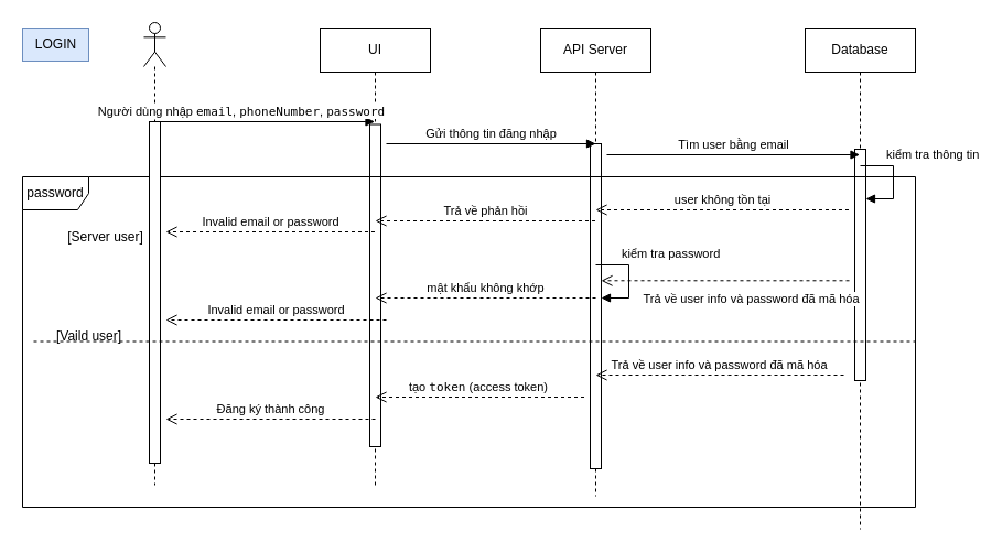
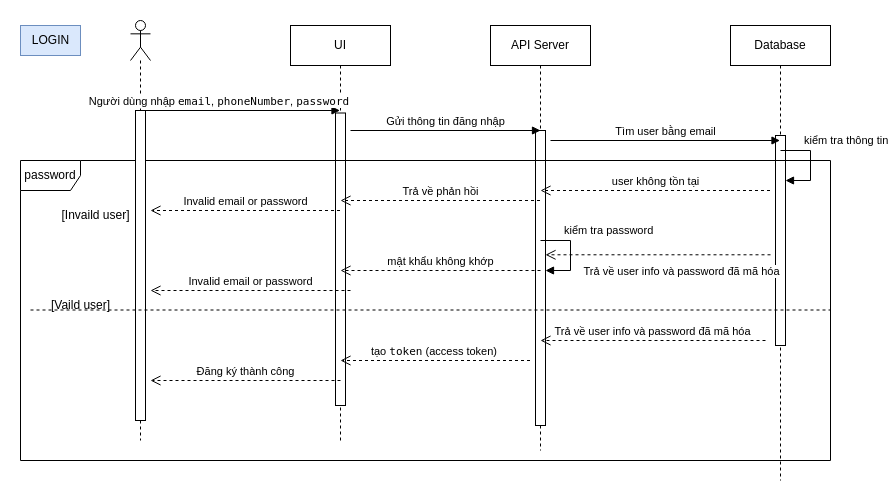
- <mxCell id="14" value="[Server user]" style="text;html=1;align=center;verticalAlign=middle;resizable=0;points=[];autosize=1;strokeColor=none;fillColor=none;" parent="1" vertex="1"><mxGeometry x="50" y="200" width="90" height="30" as="geometry" /></mxCell>
+ <mxCell id="14" value="[Invaild user]" style="text;html=1;align=center;verticalAlign=middle;resizable=0;points=[];autosize=1;strokeColor=none;fillColor=none;" parent="1" vertex="1"><mxGeometry x="50" y="200" width="90" height="30" as="geometry" /></mxCell>
